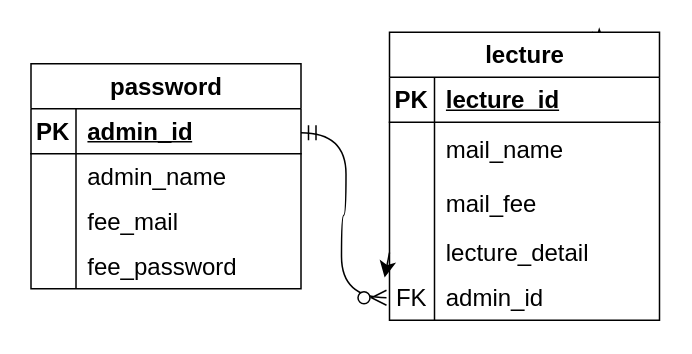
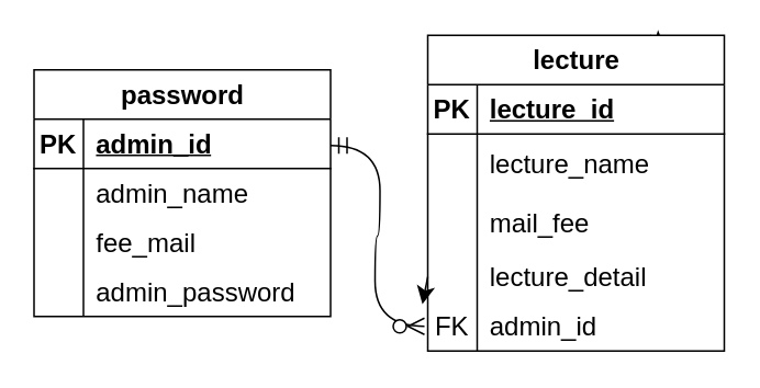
- <mxCell id="22" value="mail_name" style="shape=partialRectangle;connectable=0;fillColor=none;top=0;left=0;bottom=0;right=0;align=left;spacingLeft=6;overflow=hidden;whiteSpace=wrap;html=1;fontSize=16;labelBackgroundColor=none;" vertex="1" parent="20"><mxGeometry x="30" width="150" height="36" as="geometry"><mxRectangle width="150" height="36" as="alternateBounds" /></mxGeometry></mxCell>
+ <mxCell id="22" value="lecture_name" style="shape=partialRectangle;connectable=0;fillColor=none;top=0;left=0;bottom=0;right=0;align=left;spacingLeft=6;overflow=hidden;whiteSpace=wrap;html=1;fontSize=16;labelBackgroundColor=none;" vertex="1" parent="20"><mxGeometry x="30" width="150" height="36" as="geometry"><mxRectangle width="150" height="36" as="alternateBounds" /></mxGeometry></mxCell>
- <mxCell id="14" value="fee_password" style="shape=partialRectangle;connectable=0;fillColor=none;top=0;left=0;bottom=0;right=0;align=left;spacingLeft=6;overflow=hidden;whiteSpace=wrap;html=1;fontSize=16;labelBackgroundColor=none;" vertex="1" parent="12"><mxGeometry x="30" width="150" height="30" as="geometry"><mxRectangle width="150" height="30" as="alternateBounds" /></mxGeometry></mxCell>
+ <mxCell id="14" value="admin_password" style="shape=partialRectangle;connectable=0;fillColor=none;top=0;left=0;bottom=0;right=0;align=left;spacingLeft=6;overflow=hidden;whiteSpace=wrap;html=1;fontSize=16;labelBackgroundColor=none;" vertex="1" parent="12"><mxGeometry x="30" width="150" height="30" as="geometry"><mxRectangle width="150" height="30" as="alternateBounds" /></mxGeometry></mxCell>
